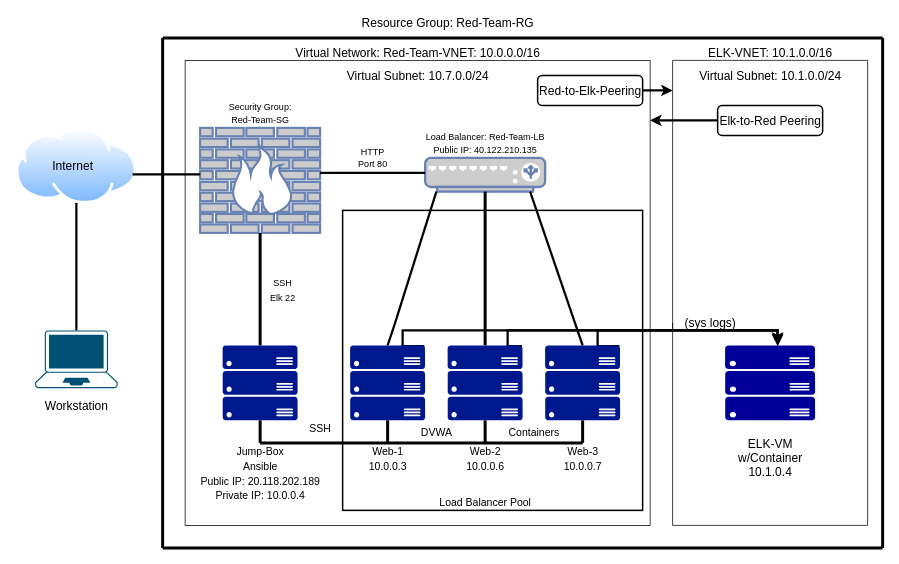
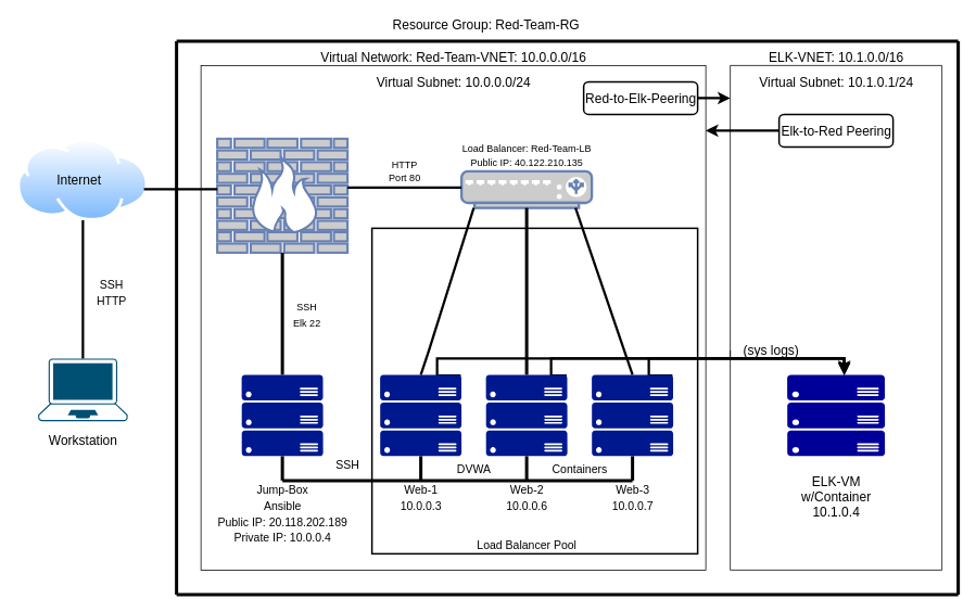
- <mxCell id="5" value="Virtual Subnet: 10.7.0.0/24" style="text;html=1;resizable=0;autosize=1;align=center;verticalAlign=middle;points=[];fillColor=none;strokeColor=none;rounded=0;fontSize=16;" parent="1" vertex="1"><mxGeometry x="456" y="90" width="200" height="20" as="geometry" /></mxCell>
+ <mxCell id="5" value="Virtual Subnet: 10.0.0.0/24" style="text;html=1;resizable=0;autosize=1;align=center;verticalAlign=middle;points=[];fillColor=none;strokeColor=none;rounded=0;fontSize=16;" parent="1" vertex="1"><mxGeometry x="456" y="90" width="200" height="20" as="geometry" /></mxCell>
- <mxCell id="65" value="Virtual Subnet: 10.1.0.0/24" style="text;html=1;resizable=0;autosize=1;align=center;verticalAlign=middle;points=[];fillColor=none;strokeColor=none;rounded=0;fontSize=16;" vertex="1" parent="1"><mxGeometry x="926" y="90" width="200" height="20" as="geometry" /></mxCell>
+ <mxCell id="65" value="Virtual Subnet: 10.1.0.1/24" style="text;html=1;resizable=0;autosize=1;align=center;verticalAlign=middle;points=[];fillColor=none;strokeColor=none;rounded=0;fontSize=16;" vertex="1" parent="1"><mxGeometry x="926" y="90" width="200" height="20" as="geometry" /></mxCell>
- <mxCell id="42" value="&lt;font style=&quot;font-size: 12px&quot;&gt;Security Group:&lt;br&gt;Red-Team-SG&lt;/font&gt;" style="text;html=1;resizable=0;autosize=1;align=center;verticalAlign=middle;points=[];fillColor=none;strokeColor=none;rounded=0;fontSize=14;" parent="1" vertex="1"><mxGeometry x="296" y="130" width="100" height="40" as="geometry" /></mxCell>
+ <mxCell id="31" value="&lt;font style=&quot;font-size: 14px&quot;&gt;SSH&lt;br&gt;HTTP&lt;/font&gt;" style="text;html=1;resizable=0;autosize=1;align=center;verticalAlign=middle;points=[];fillColor=none;strokeColor=none;rounded=0;fontSize=16;" parent="1" vertex="1"><mxGeometry x="111" y="332.5" width="50" height="50" as="geometry" /></mxCell>
